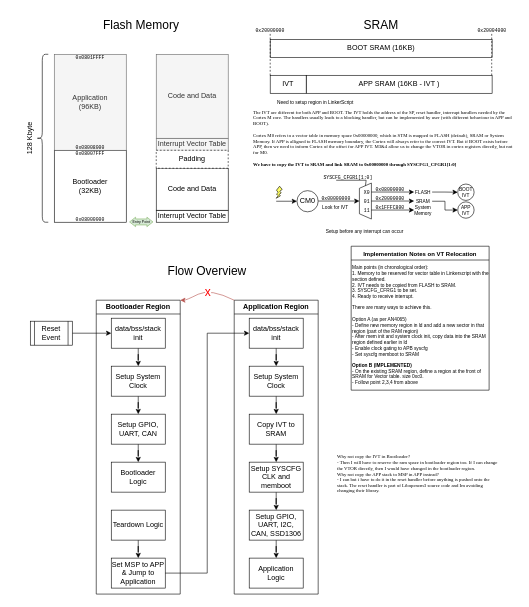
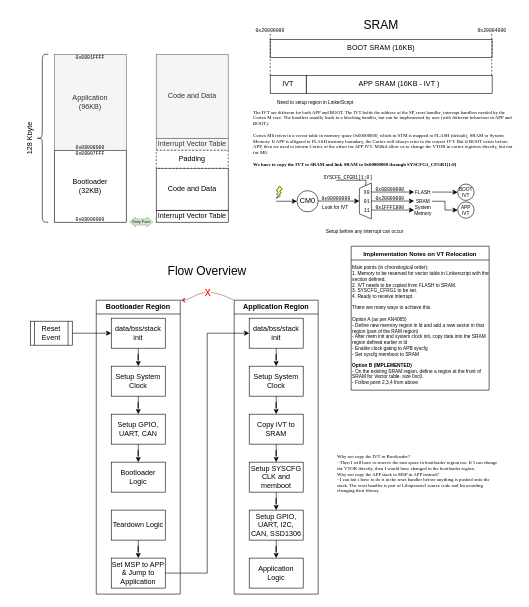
- <mxCell id="3" value="Flash Memory" style="text;html=1;strokeColor=none;fillColor=none;align=center;verticalAlign=middle;whiteSpace=wrap;rounded=0;fontSize=20;" vertex="1" parent="1"><mxGeometry x="160" y="20" width="150" height="40" as="geometry" /></mxCell>
